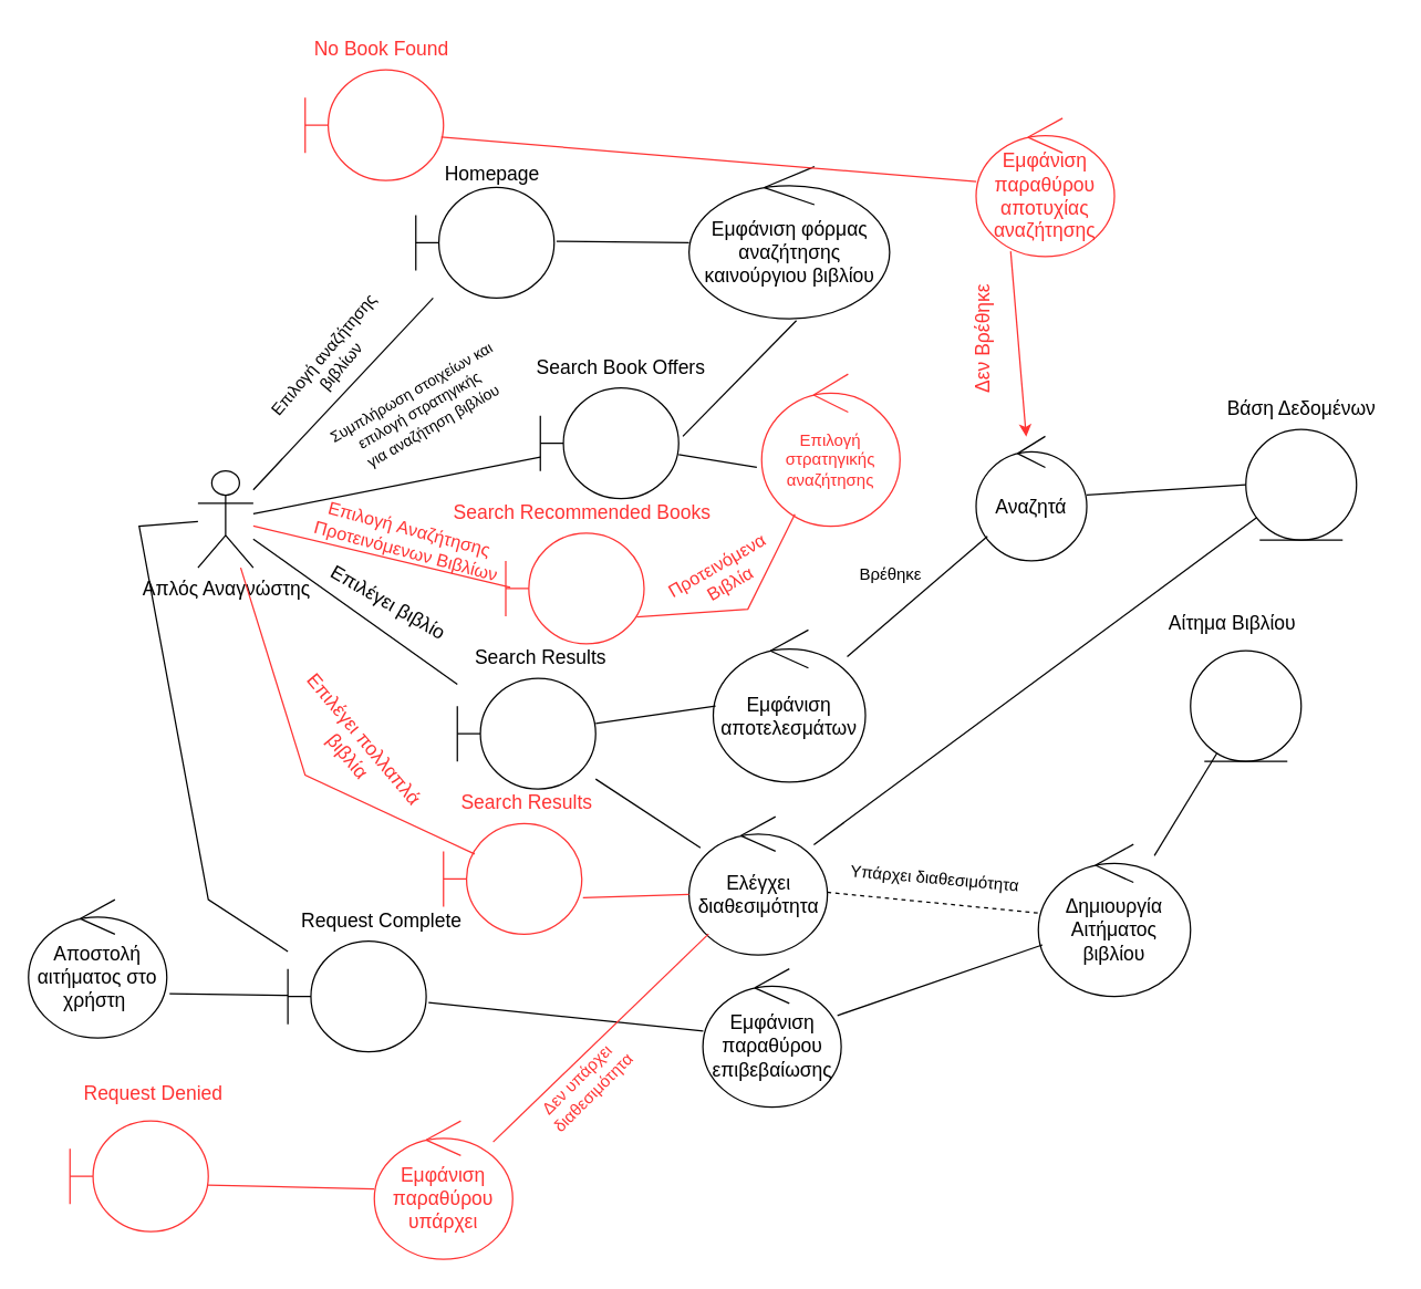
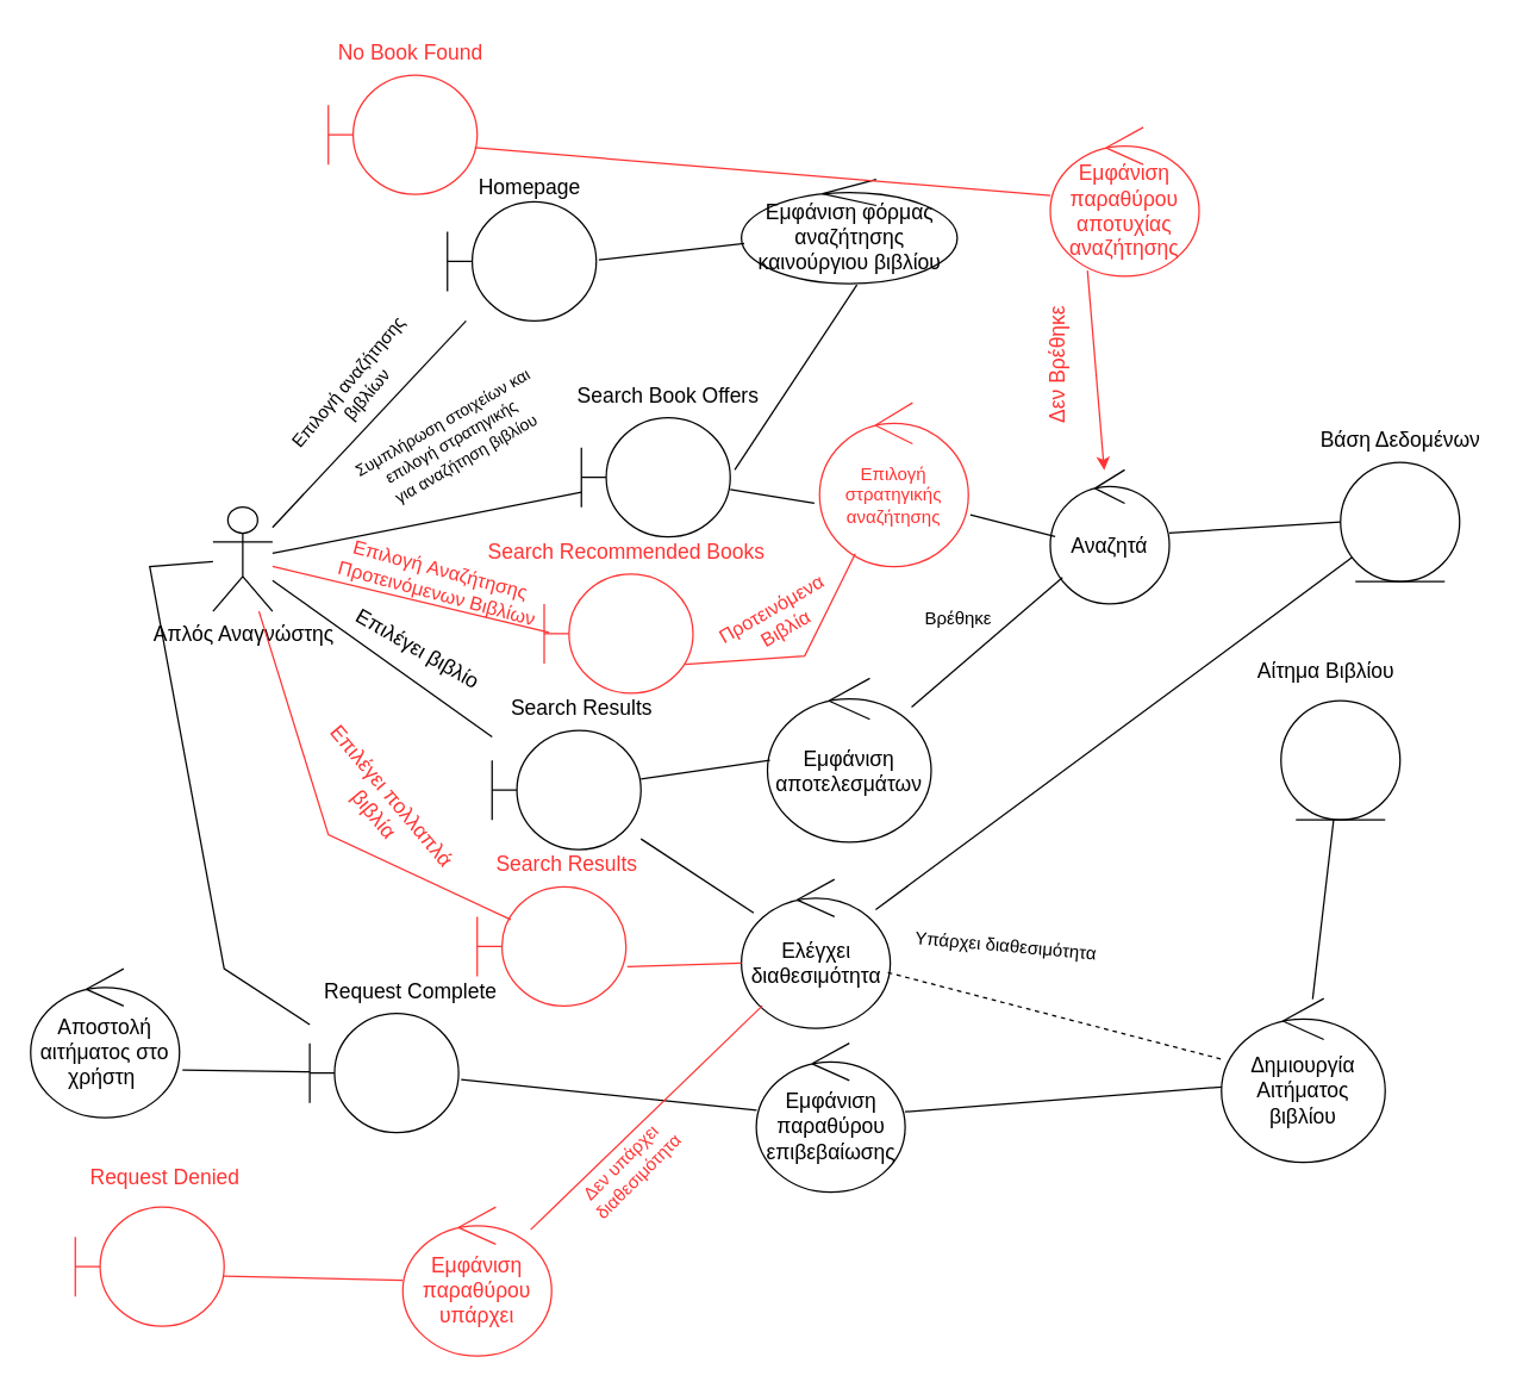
- <mxCell id="8" value="&lt;span style=&quot;font-size: 14px;&quot;&gt;Εμφάνιση φόρμας αναζήτησης καινούργιου βιβλίου&lt;/span&gt;" style="ellipse;shape=umlControl;whiteSpace=wrap;html=1;" parent="1" vertex="1"><mxGeometry x="497.5" y="120" width="145" height="110" as="geometry" /></mxCell>
+ <mxCell id="8" value="&lt;span style=&quot;font-size: 14px;&quot;&gt;Εμφάνιση φόρμας αναζήτησης καινούργιου βιβλίου&lt;/span&gt;" style="ellipse;shape=umlControl;whiteSpace=wrap;html=1;" parent="1" vertex="1"><mxGeometry x="497.5" y="120" width="145" height="70" as="geometry" /></mxCell>
+ <mxCell id="62" value="" style="endArrow=none;html=1;rounded=0;entryX=0.041;entryY=0.498;entryDx=0;entryDy=0;entryPerimeter=0;exitX=1.013;exitY=0.684;exitDx=0;exitDy=0;exitPerimeter=0;" parent="1" source="61" target="16" edge="1"><mxGeometry width="50" height="50" relative="1" as="geometry"><mxPoint x="480" y="371" as="sourcePoint" /><mxPoint x="547" y="371" as="targetPoint" /></mxGeometry></mxCell>
- <mxCell id="28" value="&lt;font style=&quot;font-size: 14px;&quot;&gt;Δημιουργία Αιτήματος βιβλίου&lt;/font&gt;" style="ellipse;shape=umlControl;whiteSpace=wrap;html=1;" parent="1" vertex="1"><mxGeometry x="750" y="610" width="110" height="110" as="geometry" /></mxCell>
+ <mxCell id="28" value="&lt;font style=&quot;font-size: 14px;&quot;&gt;Δημιουργία Αιτήματος βιβλίου&lt;/font&gt;" style="ellipse;shape=umlControl;whiteSpace=wrap;html=1;" parent="1" vertex="1"><mxGeometry x="820" y="670" width="110" height="110" as="geometry" /></mxCell>
